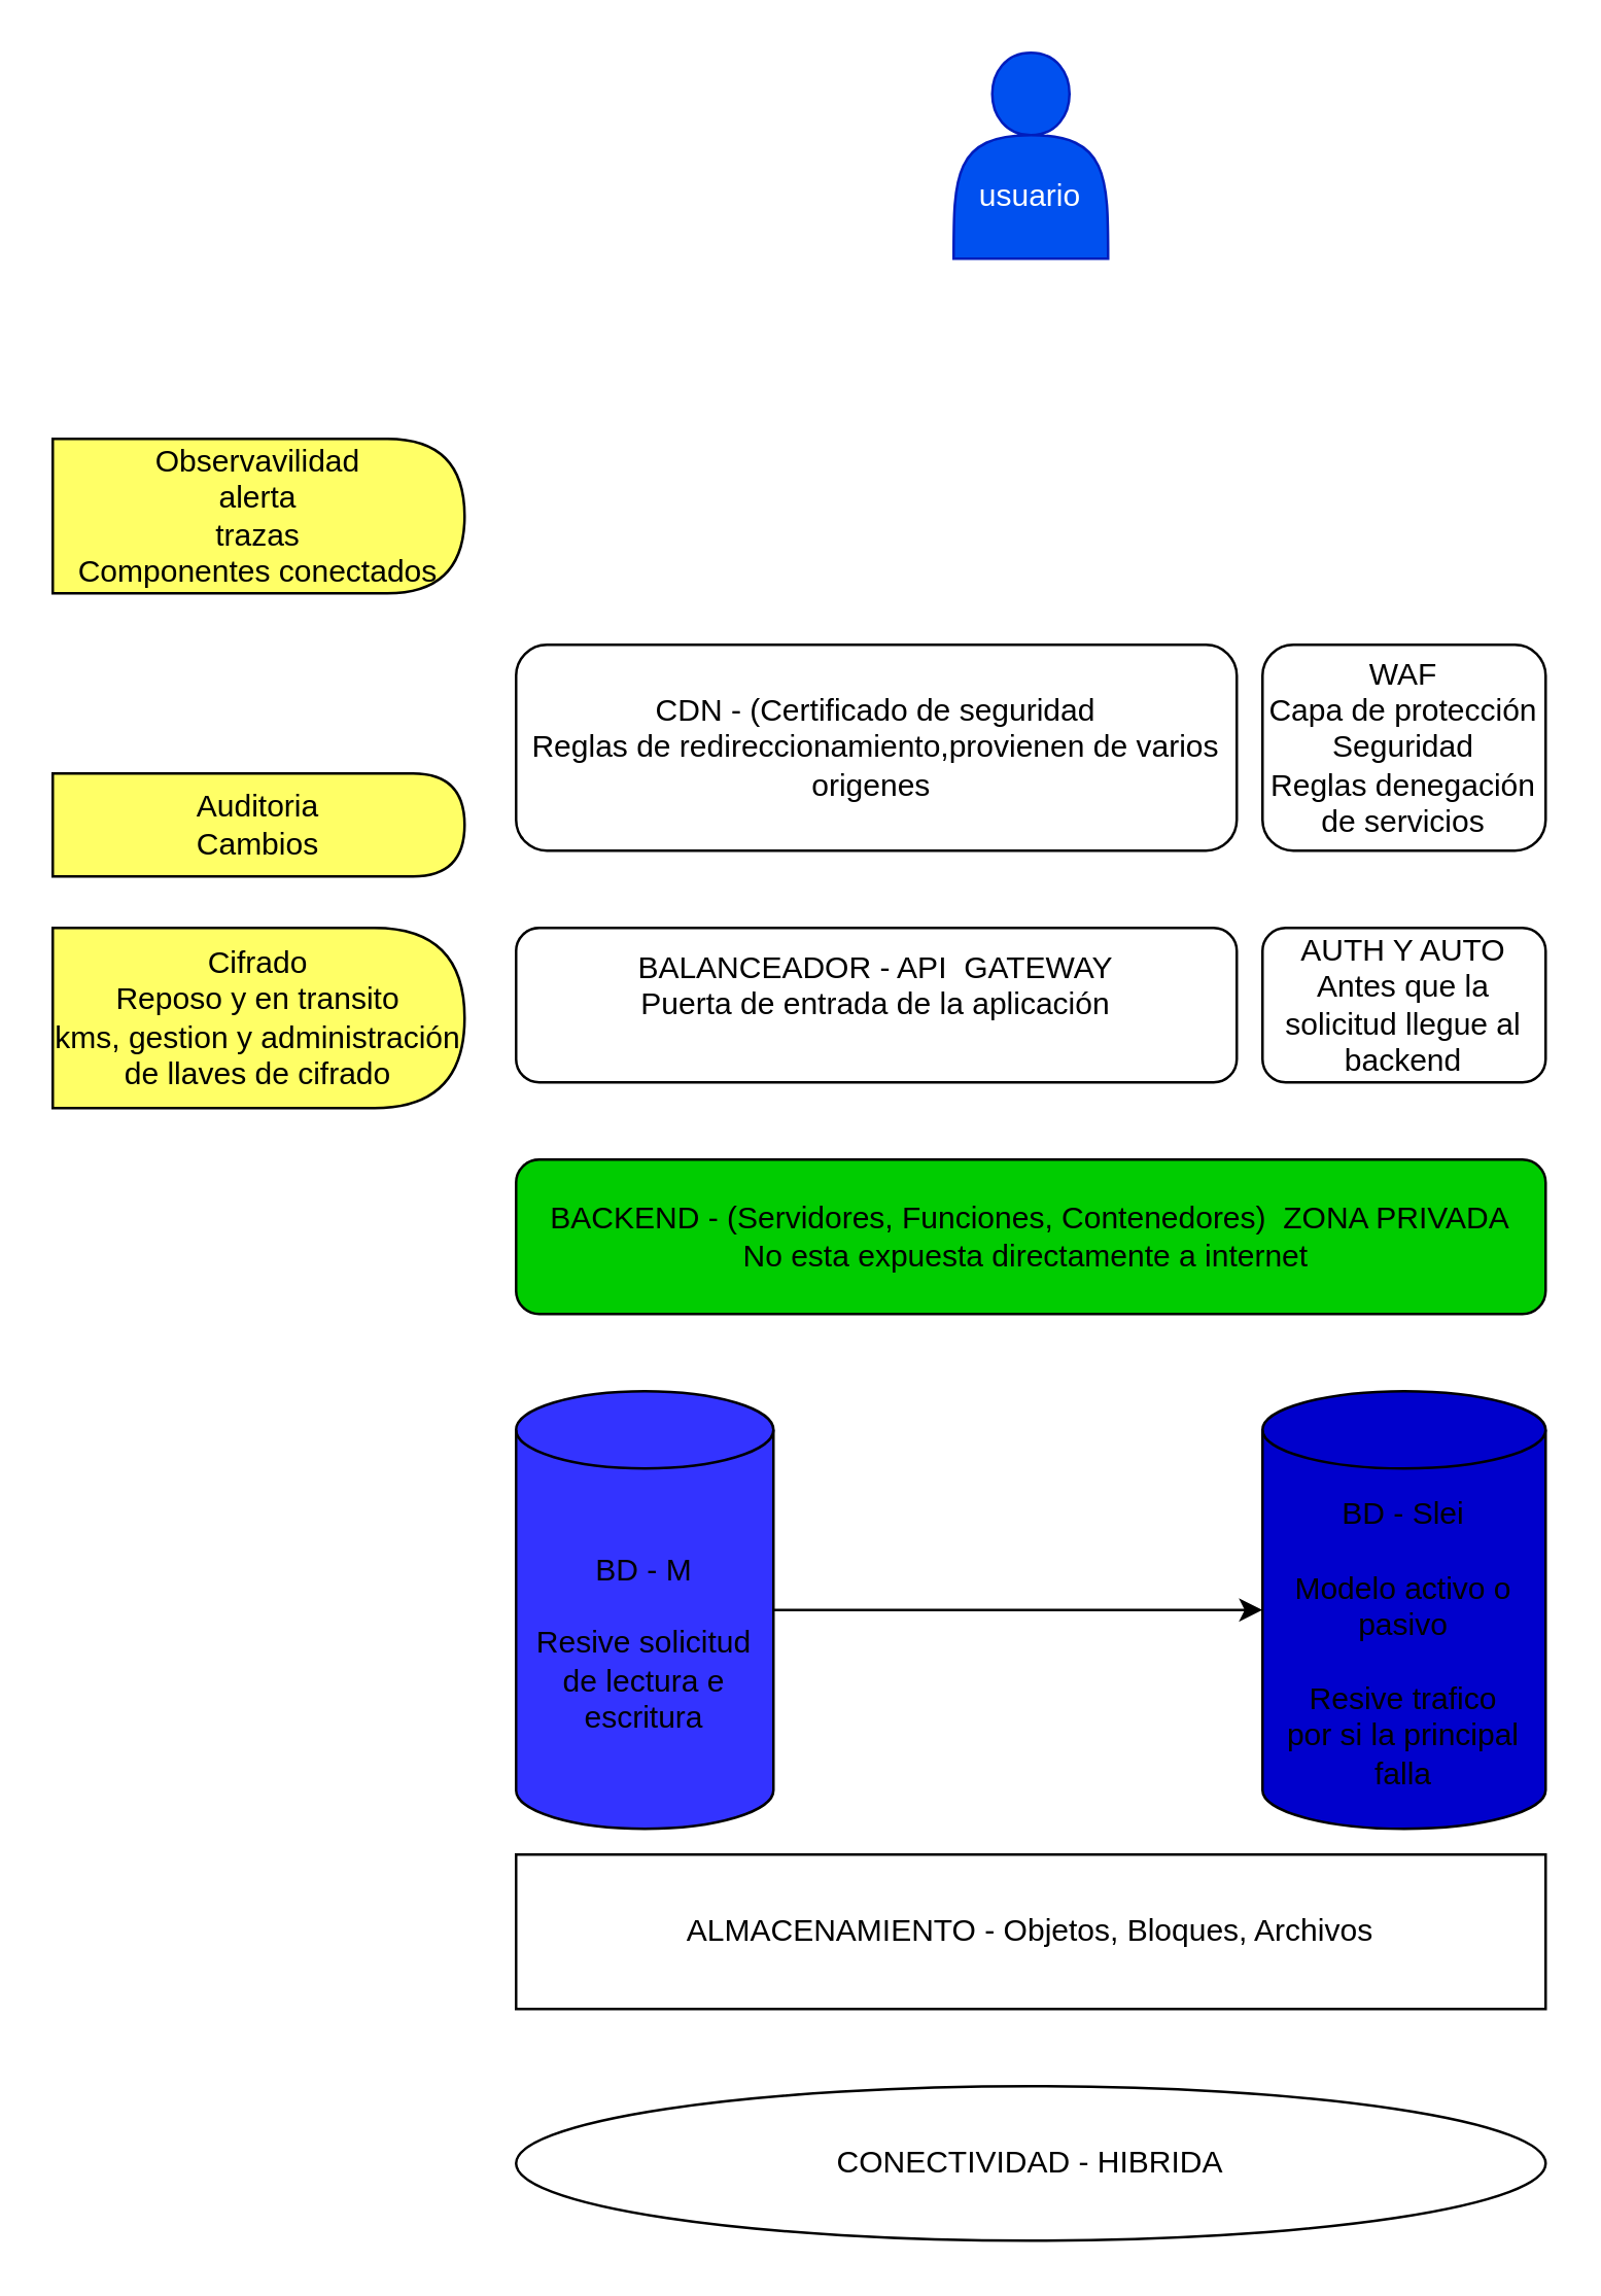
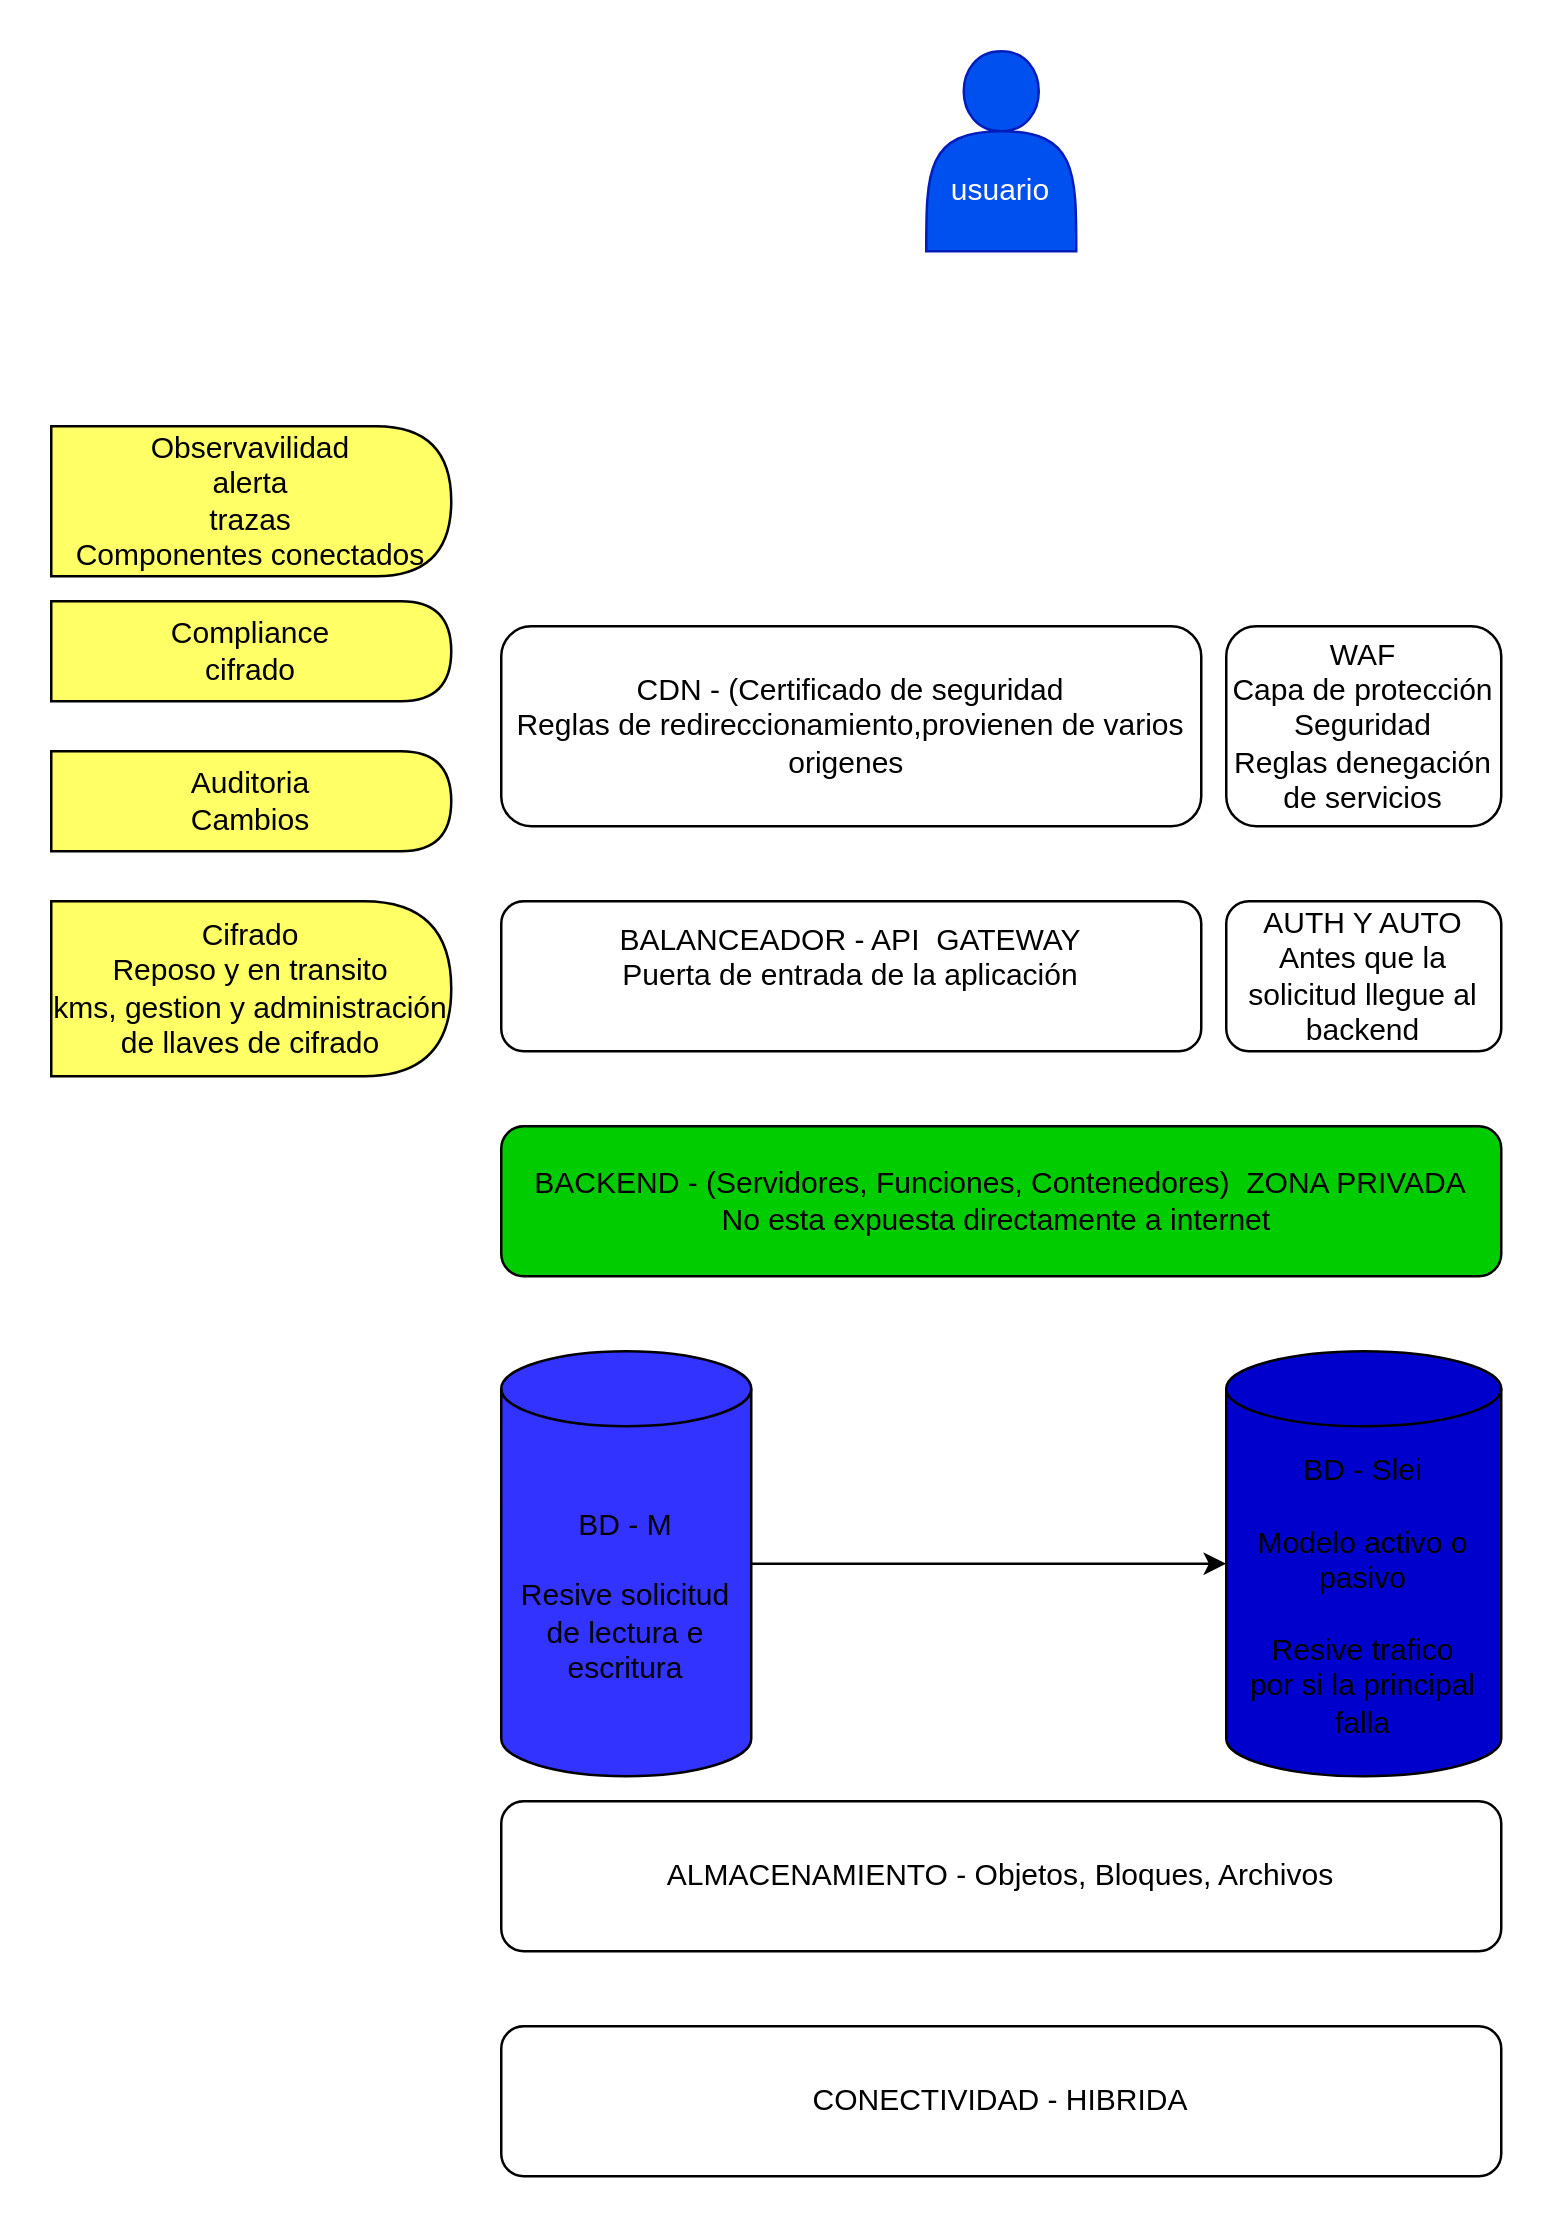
+ <mxCell id="14" value="Compliance&lt;div&gt;cifrado&lt;/div&gt;" style="shape=delay;whiteSpace=wrap;html=1;fillColor=#FFFF66;fontColor=#000000;" vertex="1" parent="1"><mxGeometry x="20" y="240" width="160" height="40" as="geometry" /></mxCell>
- <mxCell id="11" value="ALMACENAMIENTO - Objetos, Bloques, Archivos" style="whiteSpace=wrap;html=1;rounded=0;" vertex="1" parent="1"><mxGeometry x="200" y="720" width="400" height="60" as="geometry" /></mxCell>
+ <mxCell id="11" value="ALMACENAMIENTO - Objetos, Bloques, Archivos" style="rounded=1;whiteSpace=wrap;html=1;" vertex="1" parent="1"><mxGeometry x="200" y="720" width="400" height="60" as="geometry" /></mxCell>
- <mxCell id="12" value="CONECTIVIDAD - HIBRIDA" style="ellipse;whiteSpace=wrap;html=1;" vertex="1" parent="1"><mxGeometry x="200" y="810" width="400" height="60" as="geometry" /></mxCell>
+ <mxCell id="12" value="CONECTIVIDAD - HIBRIDA" style="rounded=1;whiteSpace=wrap;html=1;" vertex="1" parent="1"><mxGeometry x="200" y="810" width="400" height="60" as="geometry" /></mxCell>
